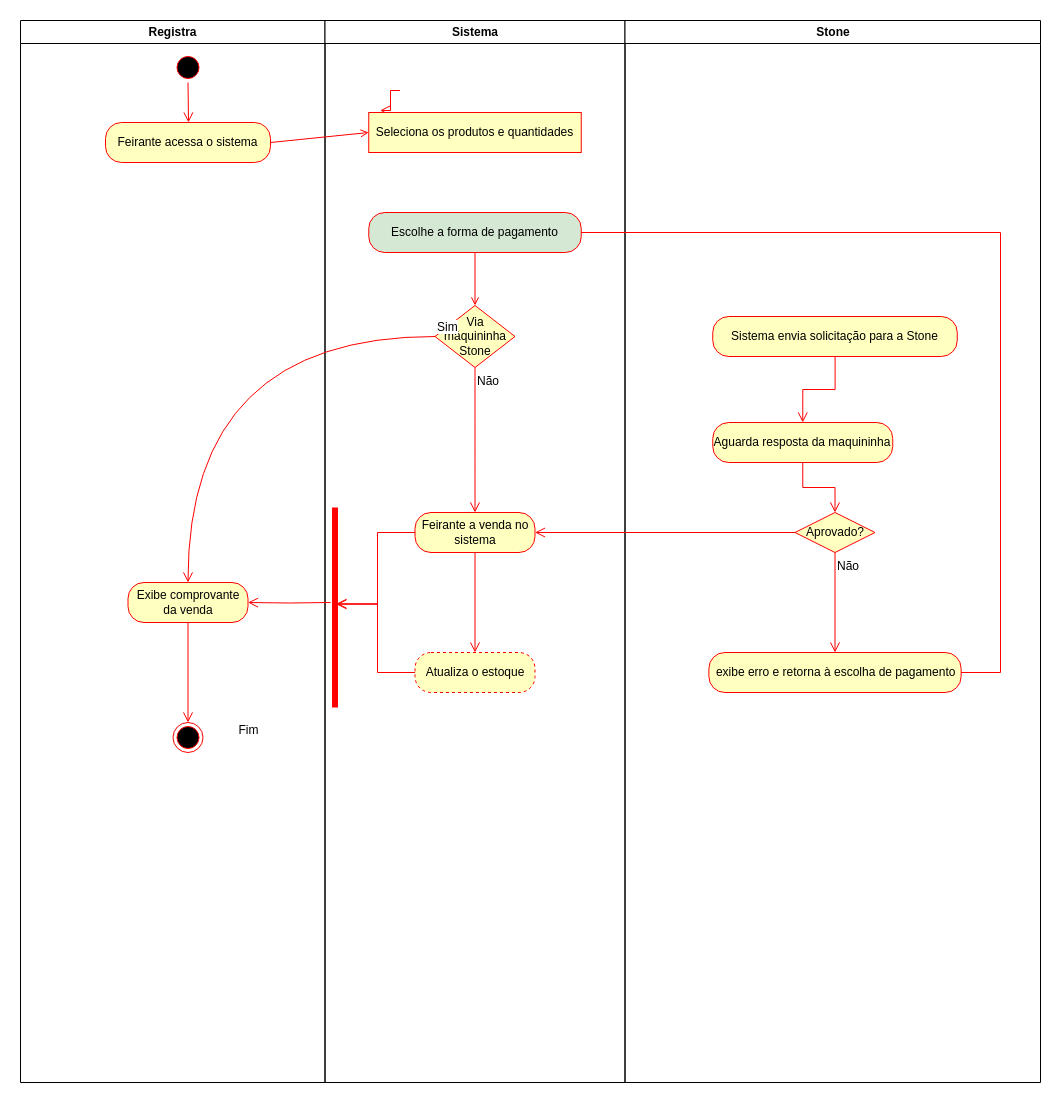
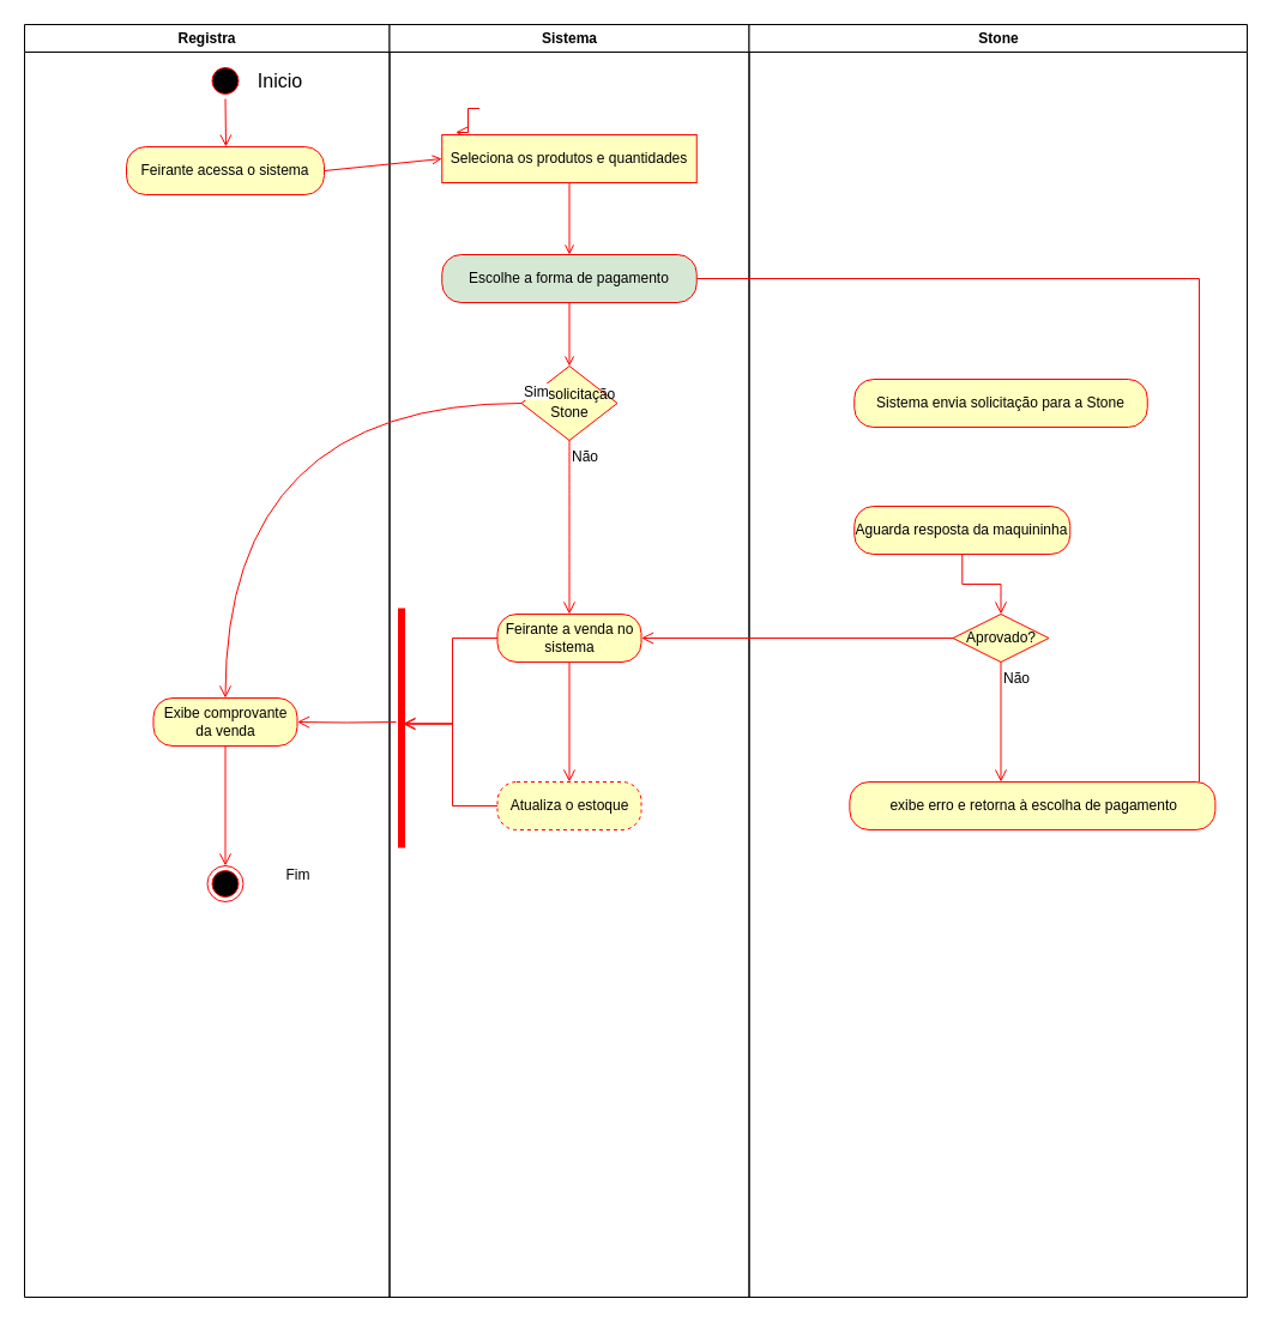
+ <mxCell id="5" value="Inicio" style="text;html=1;align=center;verticalAlign=middle;resizable=0;points=[];autosize=1;strokeColor=none;fillColor=none;fontSize=16;" vertex="1" parent="2"><mxGeometry x="182.5" y="32" width="60" height="30" as="geometry" /></mxCell>
+ <mxCell id="17" value="" style="endArrow=open;strokeColor=#FF0000;endFill=1;rounded=0;exitX=0.5;exitY=1;exitDx=0;exitDy=0;entryX=0.5;entryY=0;entryDx=0;entryDy=0;" parent="11" source="21" target="22" edge="1"><mxGeometry relative="1" as="geometry"><mxPoint x="150" y="170" as="sourcePoint" /><mxPoint x="150" y="250" as="targetPoint" /></mxGeometry></mxCell>
- <mxCell id="18" value="Via máquininha Stone" style="rhombus;whiteSpace=wrap;html=1;fontColor=#000000;fillColor=#ffffc0;strokeColor=#ff0000;" vertex="1" parent="11"><mxGeometry x="110" y="285" width="80" height="62" as="geometry" /></mxCell>
+ <mxCell id="18" value="Via solicitação Stone" style="rhombus;whiteSpace=wrap;html=1;fontColor=#000000;fillColor=#ffffc0;strokeColor=#ff0000;" vertex="1" parent="11"><mxGeometry x="110" y="285" width="80" height="62" as="geometry" /></mxCell>
- <mxCell id="33" value="" style="edgeStyle=orthogonalEdgeStyle;html=1;verticalAlign=bottom;endArrow=open;endSize=8;strokeColor=#ff0000;rounded=0;entryX=0.5;entryY=0;entryDx=0;entryDy=0;" edge="1" source="32" parent="29" target="34"><mxGeometry relative="1" as="geometry"><mxPoint x="155.5" y="502" as="targetPoint" /></mxGeometry></mxCell>
- <mxCell id="36" value="&amp;nbsp;exibe erro e retorna à escolha de pagamento" style="rounded=1;whiteSpace=wrap;html=1;arcSize=40;fontColor=#000000;fillColor=#ffffc0;strokeColor=#ff0000;" vertex="1" parent="29"><mxGeometry x="83.88" y="632" width="252.25" height="40" as="geometry" /></mxCell>
+ <mxCell id="36" value="&amp;nbsp;exibe erro e retorna à escolha de pagamento" style="rounded=1;whiteSpace=wrap;html=1;arcSize=40;fontColor=#000000;fillColor=#ffffc0;strokeColor=#ff0000;" vertex="1" parent="29"><mxGeometry x="83.88" y="632" width="305" height="40" as="geometry" /></mxCell>
